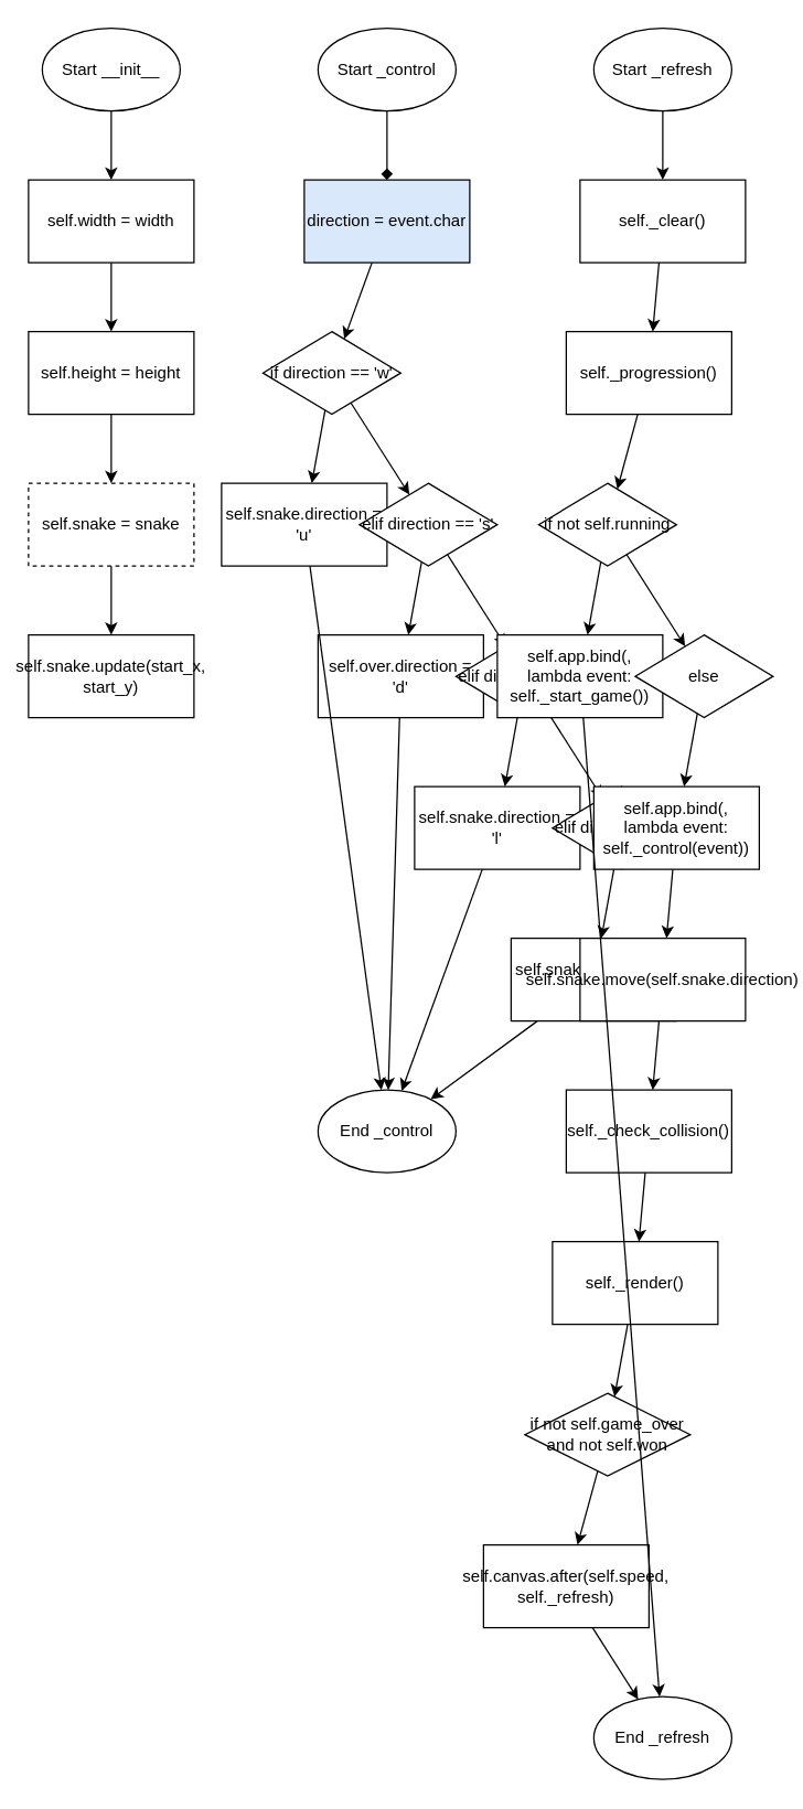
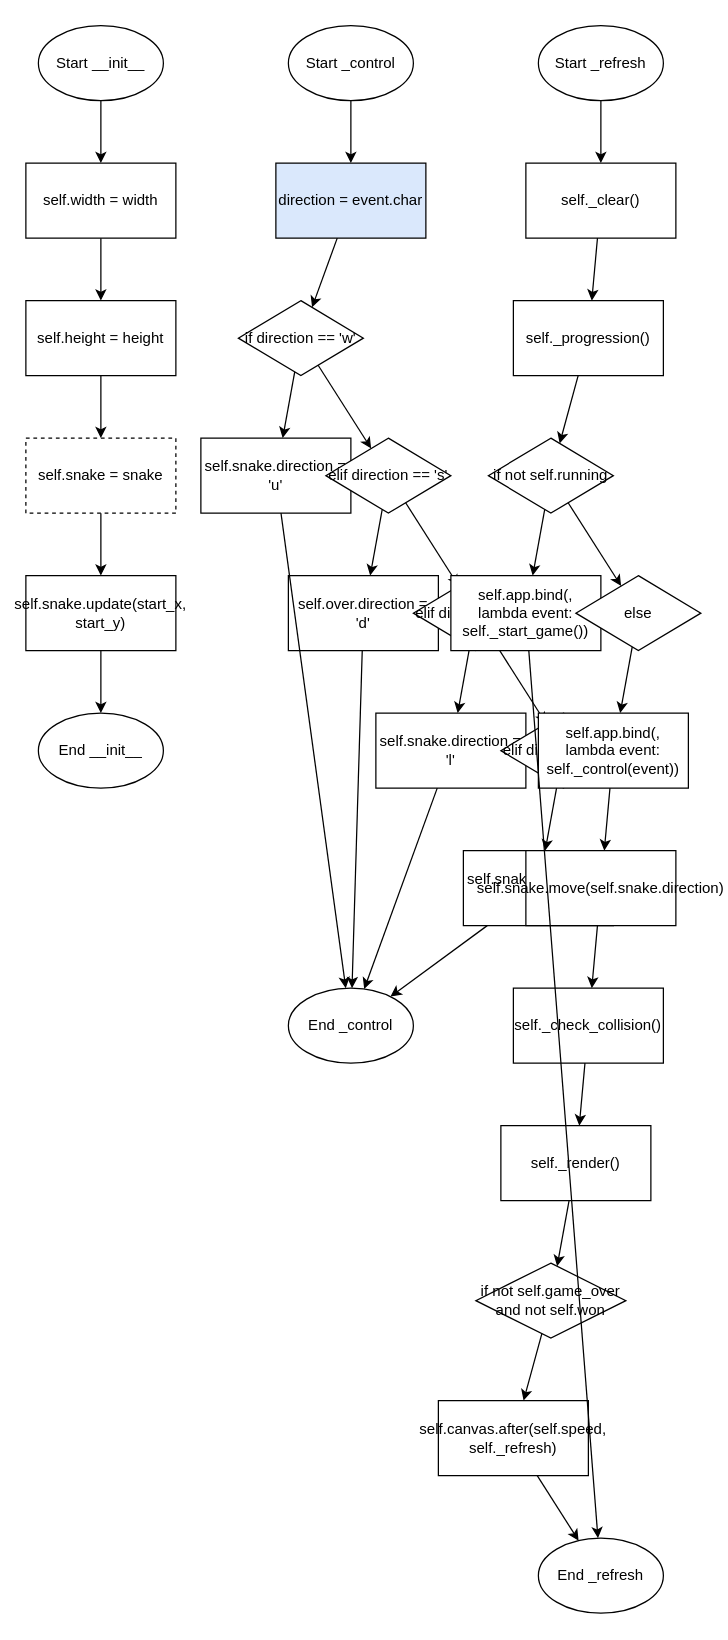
- <mxCell id="24" value="" style="edgeStyle=none;html=1;endArrow=diamond;" edge="1" parent="1" source="13" target="14"><mxGeometry relative="1" as="geometry" /></mxCell>
+ <mxCell id="24" value="" style="edgeStyle=none;html=1;" edge="1" parent="1" source="13" target="14"><mxGeometry relative="1" as="geometry" /></mxCell>
+ <mxCell id="12" value="" style="edgeStyle=none;html=1;" edge="1" parent="1" source="6" target="7"><mxGeometry relative="1" as="geometry" /></mxCell>
+ <mxCell id="7" value="End __init__" style="ellipse;whiteSpace=wrap;html=1;" vertex="1" parent="1"><mxGeometry x="30" y="570" width="100" height="60" as="geometry" /></mxCell>
